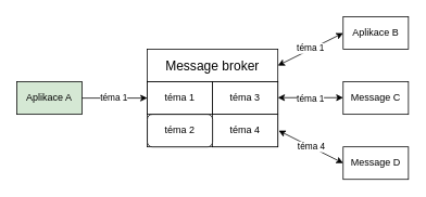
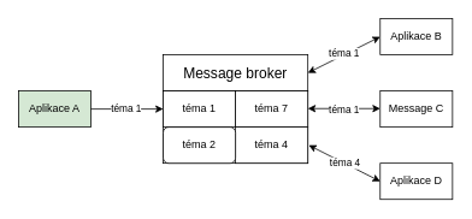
- <mxCell id="17" value="téma 3" style="rounded=0;whiteSpace=wrap;html=1;" vertex="1" parent="1"><mxGeometry x="260" y="100" width="80" height="40" as="geometry" /></mxCell>
+ <mxCell id="17" value="téma 7" style="rounded=0;whiteSpace=wrap;html=1;" vertex="1" parent="1"><mxGeometry x="260" y="100" width="80" height="40" as="geometry" /></mxCell>
- <mxCell id="6" value="Message D" style="rounded=0;whiteSpace=wrap;html=1;" vertex="1" parent="1"><mxGeometry x="420" y="180" width="80" height="40" as="geometry" /></mxCell>
+ <mxCell id="6" value="Aplikace D" style="rounded=0;whiteSpace=wrap;html=1;" vertex="1" parent="1"><mxGeometry x="420" y="180" width="80" height="40" as="geometry" /></mxCell>
